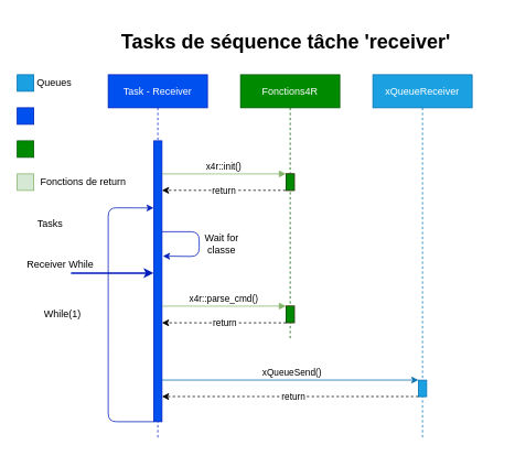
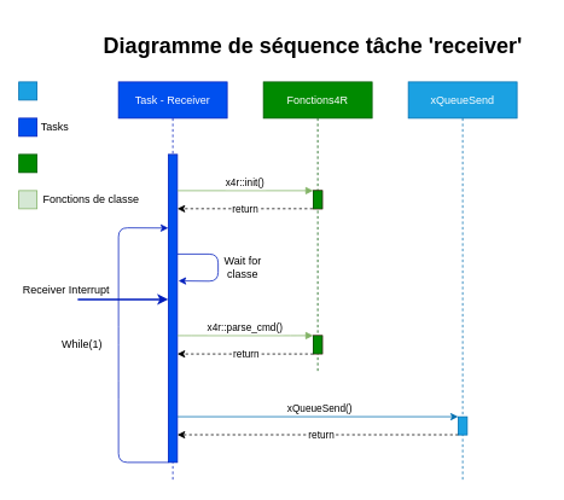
- <mxCell id="25" value="&lt;span style=&quot;font-size: 24px&quot;&gt;&lt;b&gt;Tasks de séquence tâche 'receiver'&lt;/b&gt;&lt;/span&gt;" style="text;html=1;strokeColor=none;fillColor=none;align=center;verticalAlign=middle;whiteSpace=wrap;rounded=0;" parent="1" vertex="1"><mxGeometry x="90" y="20" width="510" height="60" as="geometry" /></mxCell>
+ <mxCell id="25" value="&lt;span style=&quot;font-size: 24px&quot;&gt;&lt;b&gt;Diagramme de séquence tâche 'receiver'&lt;/b&gt;&lt;/span&gt;" style="text;html=1;strokeColor=none;fillColor=none;align=center;verticalAlign=middle;whiteSpace=wrap;rounded=0;" parent="1" vertex="1"><mxGeometry x="90" y="20" width="510" height="60" as="geometry" /></mxCell>
- <mxCell id="27" value="Queues" style="text;html=1;strokeColor=none;fillColor=none;align=center;verticalAlign=middle;whiteSpace=wrap;rounded=0;" parent="1" vertex="1"><mxGeometry x="40" y="90" width="50" height="20" as="geometry" /></mxCell>
- <mxCell id="11" value="xQueueReceiver" style="shape=umlLifeline;perimeter=lifelinePerimeter;container=1;collapsible=0;recursiveResize=0;rounded=0;shadow=0;strokeWidth=1;fillColor=#1ba1e2;strokeColor=#006EAF;fontColor=#ffffff;" parent="1" vertex="1"><mxGeometry x="450" y="90" width="120" height="440" as="geometry" /></mxCell>
+ <mxCell id="11" value="xQueueSend" style="shape=umlLifeline;perimeter=lifelinePerimeter;container=1;collapsible=0;recursiveResize=0;rounded=0;shadow=0;strokeWidth=1;fillColor=#1ba1e2;strokeColor=#006EAF;fontColor=#ffffff;" parent="1" vertex="1"><mxGeometry x="450" y="90" width="120" height="440" as="geometry" /></mxCell>
- <mxCell id="32" value="Fonctions de return" style="text;html=1;strokeColor=none;fillColor=none;align=center;verticalAlign=middle;whiteSpace=wrap;rounded=0;" parent="1" vertex="1"><mxGeometry x="40" y="210" width="120" height="20" as="geometry" /></mxCell>
+ <mxCell id="32" value="Fonctions de classe" style="text;html=1;strokeColor=none;fillColor=none;align=center;verticalAlign=middle;whiteSpace=wrap;rounded=0;" parent="1" vertex="1"><mxGeometry x="40" y="210" width="120" height="20" as="geometry" /></mxCell>
- <mxCell id="29" value="Tasks" style="text;html=1;strokeColor=none;fillColor=none;align=center;verticalAlign=middle;whiteSpace=wrap;rounded=0;" parent="1" vertex="1"><mxGeometry x="40" y="260" width="40" height="20" as="geometry" /></mxCell>
+ <mxCell id="29" value="Tasks" style="text;html=1;strokeColor=none;fillColor=none;align=center;verticalAlign=middle;whiteSpace=wrap;rounded=0;" parent="1" vertex="1"><mxGeometry x="40" y="130" width="40" height="20" as="geometry" /></mxCell>
- <mxCell id="34" value="Receiver While" style="text;html=1;strokeColor=none;fillColor=none;align=center;verticalAlign=middle;whiteSpace=wrap;rounded=0;" vertex="1" parent="1"><mxGeometry x="20" y="310" width="105" height="20" as="geometry" /></mxCell>
+ <mxCell id="34" value="Receiver Interrupt" style="text;html=1;strokeColor=none;fillColor=none;align=center;verticalAlign=middle;whiteSpace=wrap;rounded=0;" vertex="1" parent="1"><mxGeometry x="20" y="310" width="105" height="20" as="geometry" /></mxCell>
- <mxCell id="24" value="While(1)" style="text;html=1;strokeColor=none;fillColor=none;align=center;verticalAlign=middle;whiteSpace=wrap;rounded=0;dashed=1;" parent="1" vertex="1"><mxGeometry x="45" y="370" width="60" height="20" as="geometry" /></mxCell>
+ <mxCell id="24" value="While(1)" style="text;html=1;strokeColor=none;fillColor=none;align=center;verticalAlign=middle;whiteSpace=wrap;rounded=0;dashed=1;" parent="1" vertex="1"><mxGeometry x="60" y="370" width="60" height="20" as="geometry" /></mxCell>
